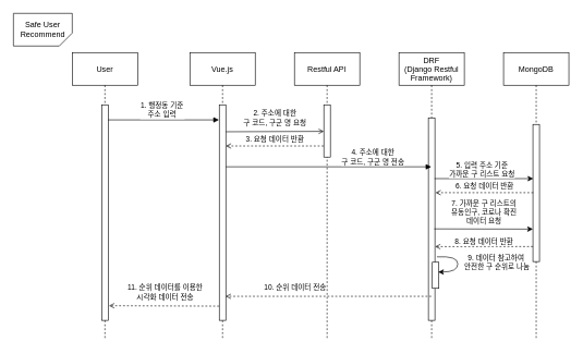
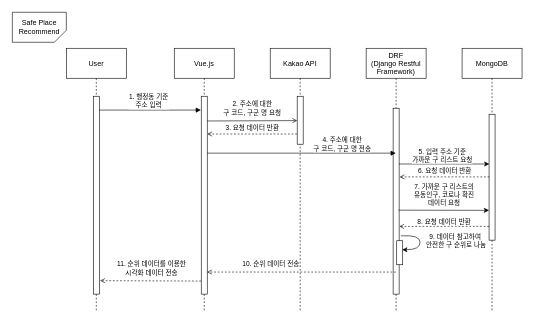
- <mxCell id="21" value="&#10;&#10;&lt;span style=&quot;color: rgb(0, 0, 0); font-family: helvetica; font-size: 12px; font-style: normal; font-weight: 400; letter-spacing: normal; text-align: center; text-indent: 0px; text-transform: none; word-spacing: 0px; background-color: rgb(255, 255, 255); display: inline; float: none;&quot;&gt;Safe User&lt;/span&gt;&lt;br style=&quot;color: rgb(0, 0, 0); font-family: helvetica; font-size: 12px; font-style: normal; font-weight: 400; letter-spacing: normal; text-align: center; text-indent: 0px; text-transform: none; word-spacing: 0px;&quot;&gt;&lt;span style=&quot;color: rgb(0, 0, 0); font-family: helvetica; font-size: 12px; font-style: normal; font-weight: 400; letter-spacing: normal; text-align: center; text-indent: 0px; text-transform: none; word-spacing: 0px; background-color: rgb(255, 255, 255); display: inline; float: none;&quot;&gt;Recommend&lt;/span&gt;&#10;&#10;" style="text;html=1;strokeColor=none;fillColor=none;align=center;verticalAlign=middle;whiteSpace=wrap;rounded=0;" parent="1" vertex="1"><mxGeometry x="45" y="30" width="40" height="30" as="geometry" /></mxCell>
+ <mxCell id="21" value="&#10;&#10;&lt;span style=&quot;color: rgb(0, 0, 0); font-family: helvetica; font-size: 12px; font-style: normal; font-weight: 400; letter-spacing: normal; text-align: center; text-indent: 0px; text-transform: none; word-spacing: 0px; background-color: rgb(255, 255, 255); display: inline; float: none;&quot;&gt;Safe Place&lt;/span&gt;&lt;br style=&quot;color: rgb(0, 0, 0); font-family: helvetica; font-size: 12px; font-style: normal; font-weight: 400; letter-spacing: normal; text-align: center; text-indent: 0px; text-transform: none; word-spacing: 0px;&quot;&gt;&lt;span style=&quot;color: rgb(0, 0, 0); font-family: helvetica; font-size: 12px; font-style: normal; font-weight: 400; letter-spacing: normal; text-align: center; text-indent: 0px; text-transform: none; word-spacing: 0px; background-color: rgb(255, 255, 255); display: inline; float: none;&quot;&gt;Recommend&lt;/span&gt;&#10;&#10;" style="text;html=1;strokeColor=none;fillColor=none;align=center;verticalAlign=middle;whiteSpace=wrap;rounded=0;" parent="1" vertex="1"><mxGeometry x="45" y="30" width="40" height="30" as="geometry" /></mxCell>
- <mxCell id="22" value="Restful API" style="shape=umlLifeline;perimeter=lifelinePerimeter;container=1;collapsible=0;recursiveResize=0;rounded=0;shadow=0;strokeWidth=1;size=50;" parent="1" vertex="1"><mxGeometry x="450" y="80" width="100" height="440" as="geometry" /></mxCell>
+ <mxCell id="22" value="Kakao API" style="shape=umlLifeline;perimeter=lifelinePerimeter;container=1;collapsible=0;recursiveResize=0;rounded=0;shadow=0;strokeWidth=1;size=50;" parent="1" vertex="1"><mxGeometry x="450" y="80" width="100" height="440" as="geometry" /></mxCell>
